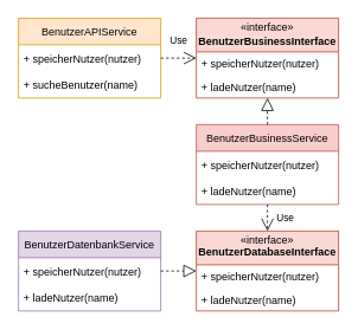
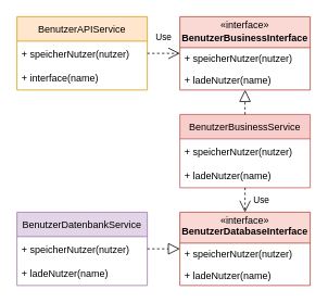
- <mxCell id="4" value="+ sucheBenutzer(name)" style="text;strokeColor=none;fillColor=none;align=left;verticalAlign=middle;spacingLeft=4;spacingRight=4;overflow=hidden;points=[[0,0.5],[1,0.5]];portConstraint=eastwest;rotatable=0;" parent="2" vertex="1"><mxGeometry y="60" width="160" height="30" as="geometry" /></mxCell>
+ <mxCell id="4" value="+ interface(name)" style="text;strokeColor=none;fillColor=none;align=left;verticalAlign=middle;spacingLeft=4;spacingRight=4;overflow=hidden;points=[[0,0.5],[1,0.5]];portConstraint=eastwest;rotatable=0;" parent="2" vertex="1"><mxGeometry y="60" width="160" height="30" as="geometry" /></mxCell>
